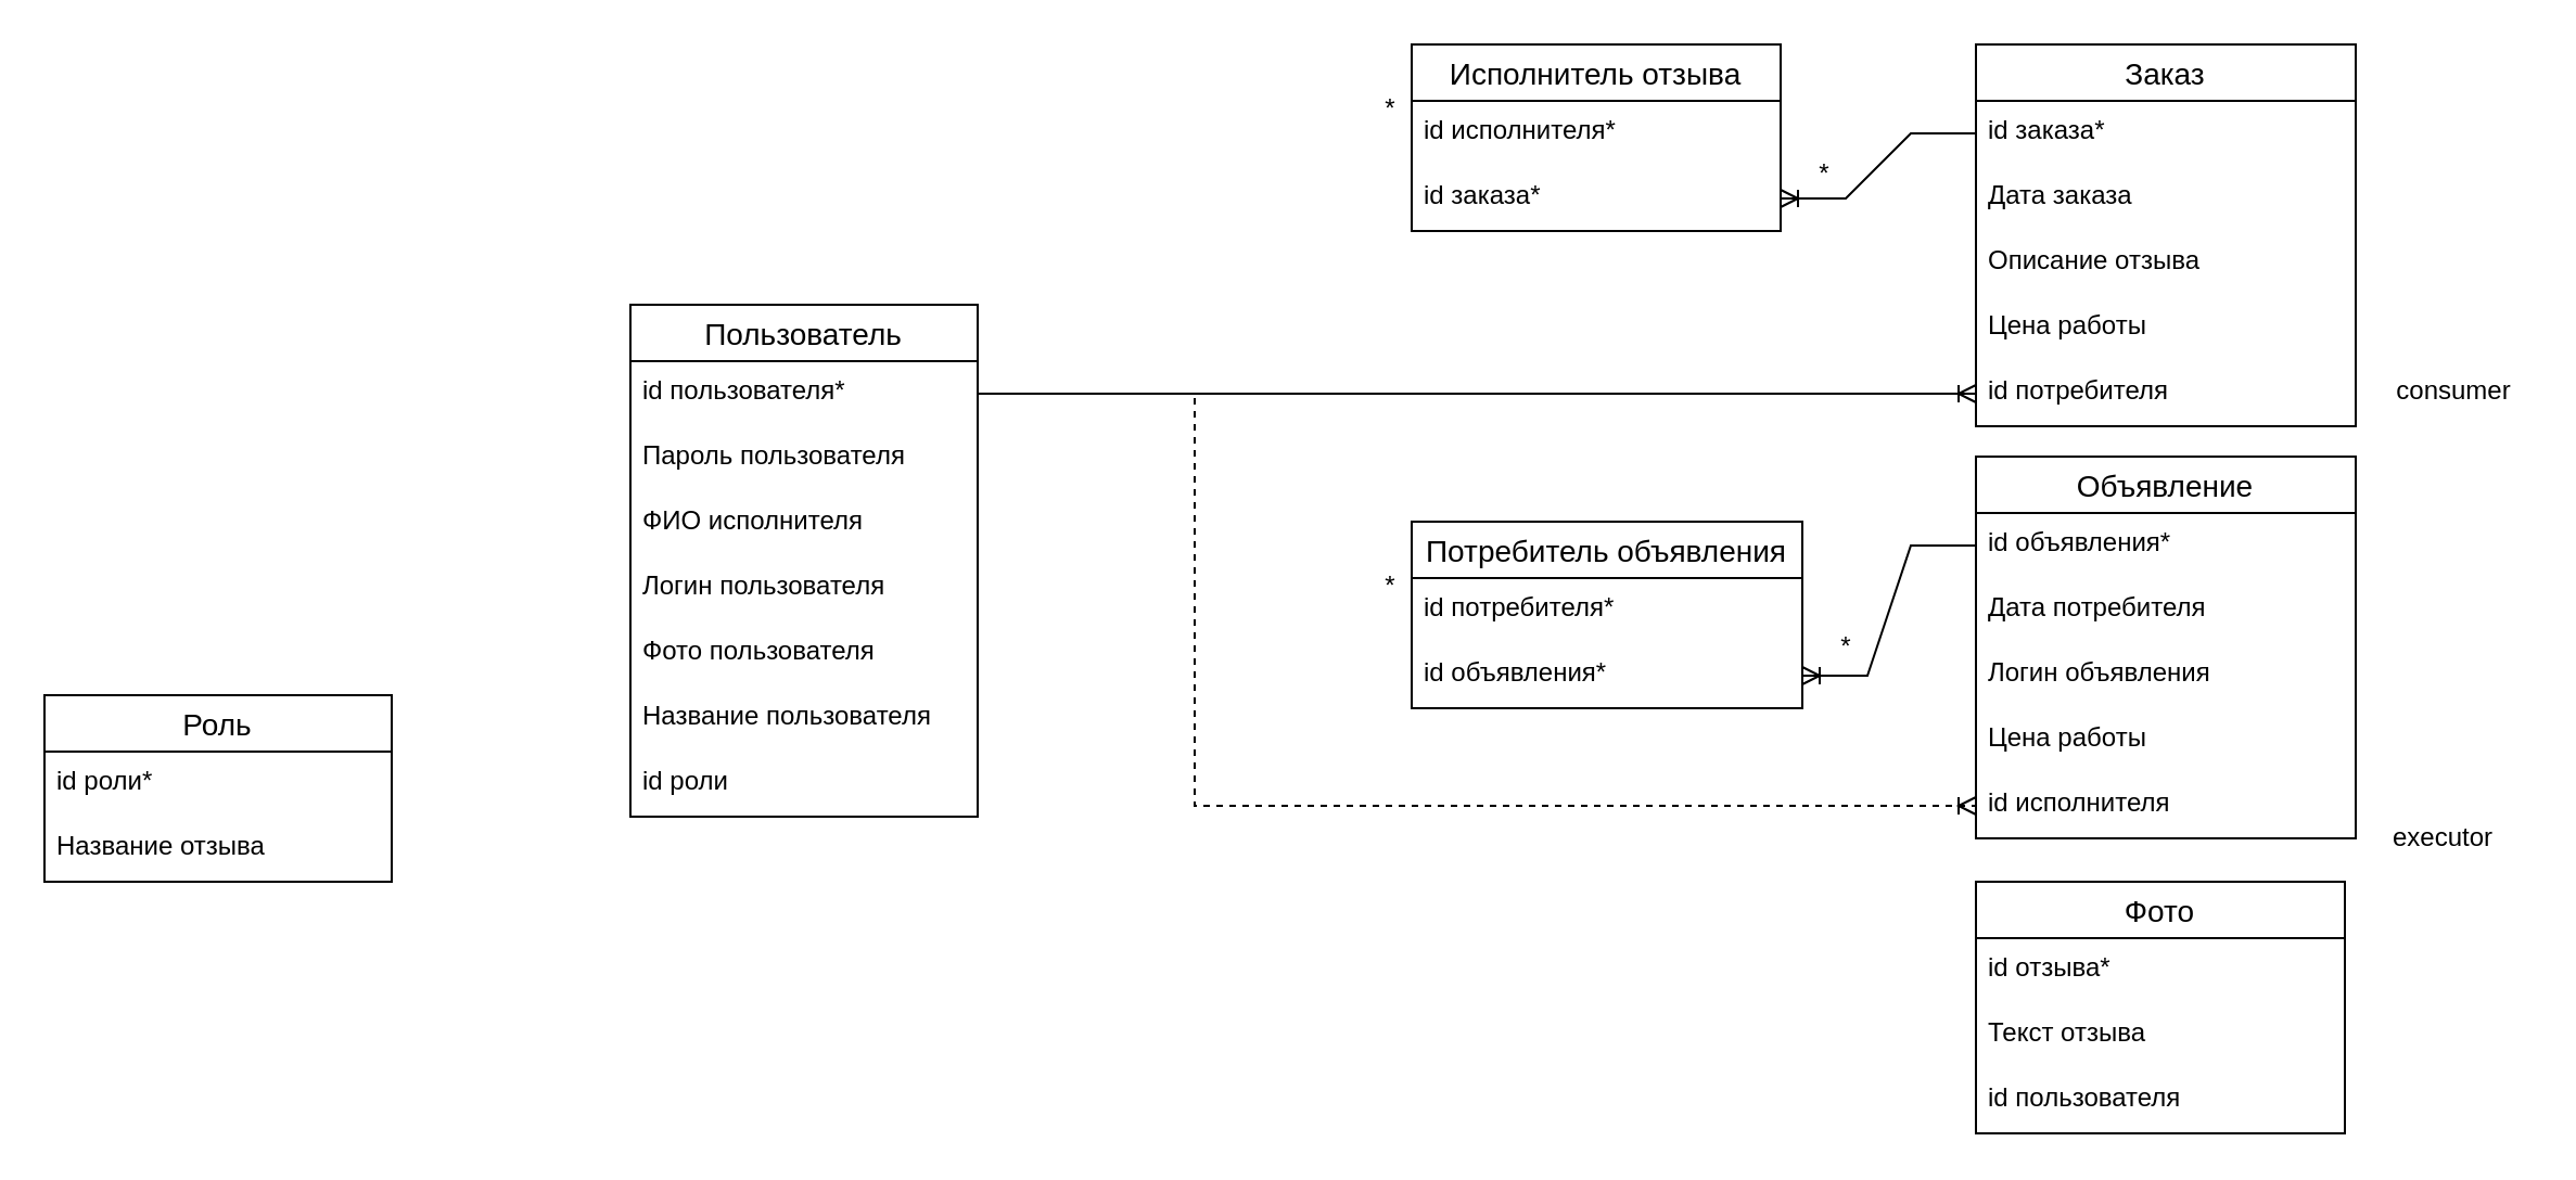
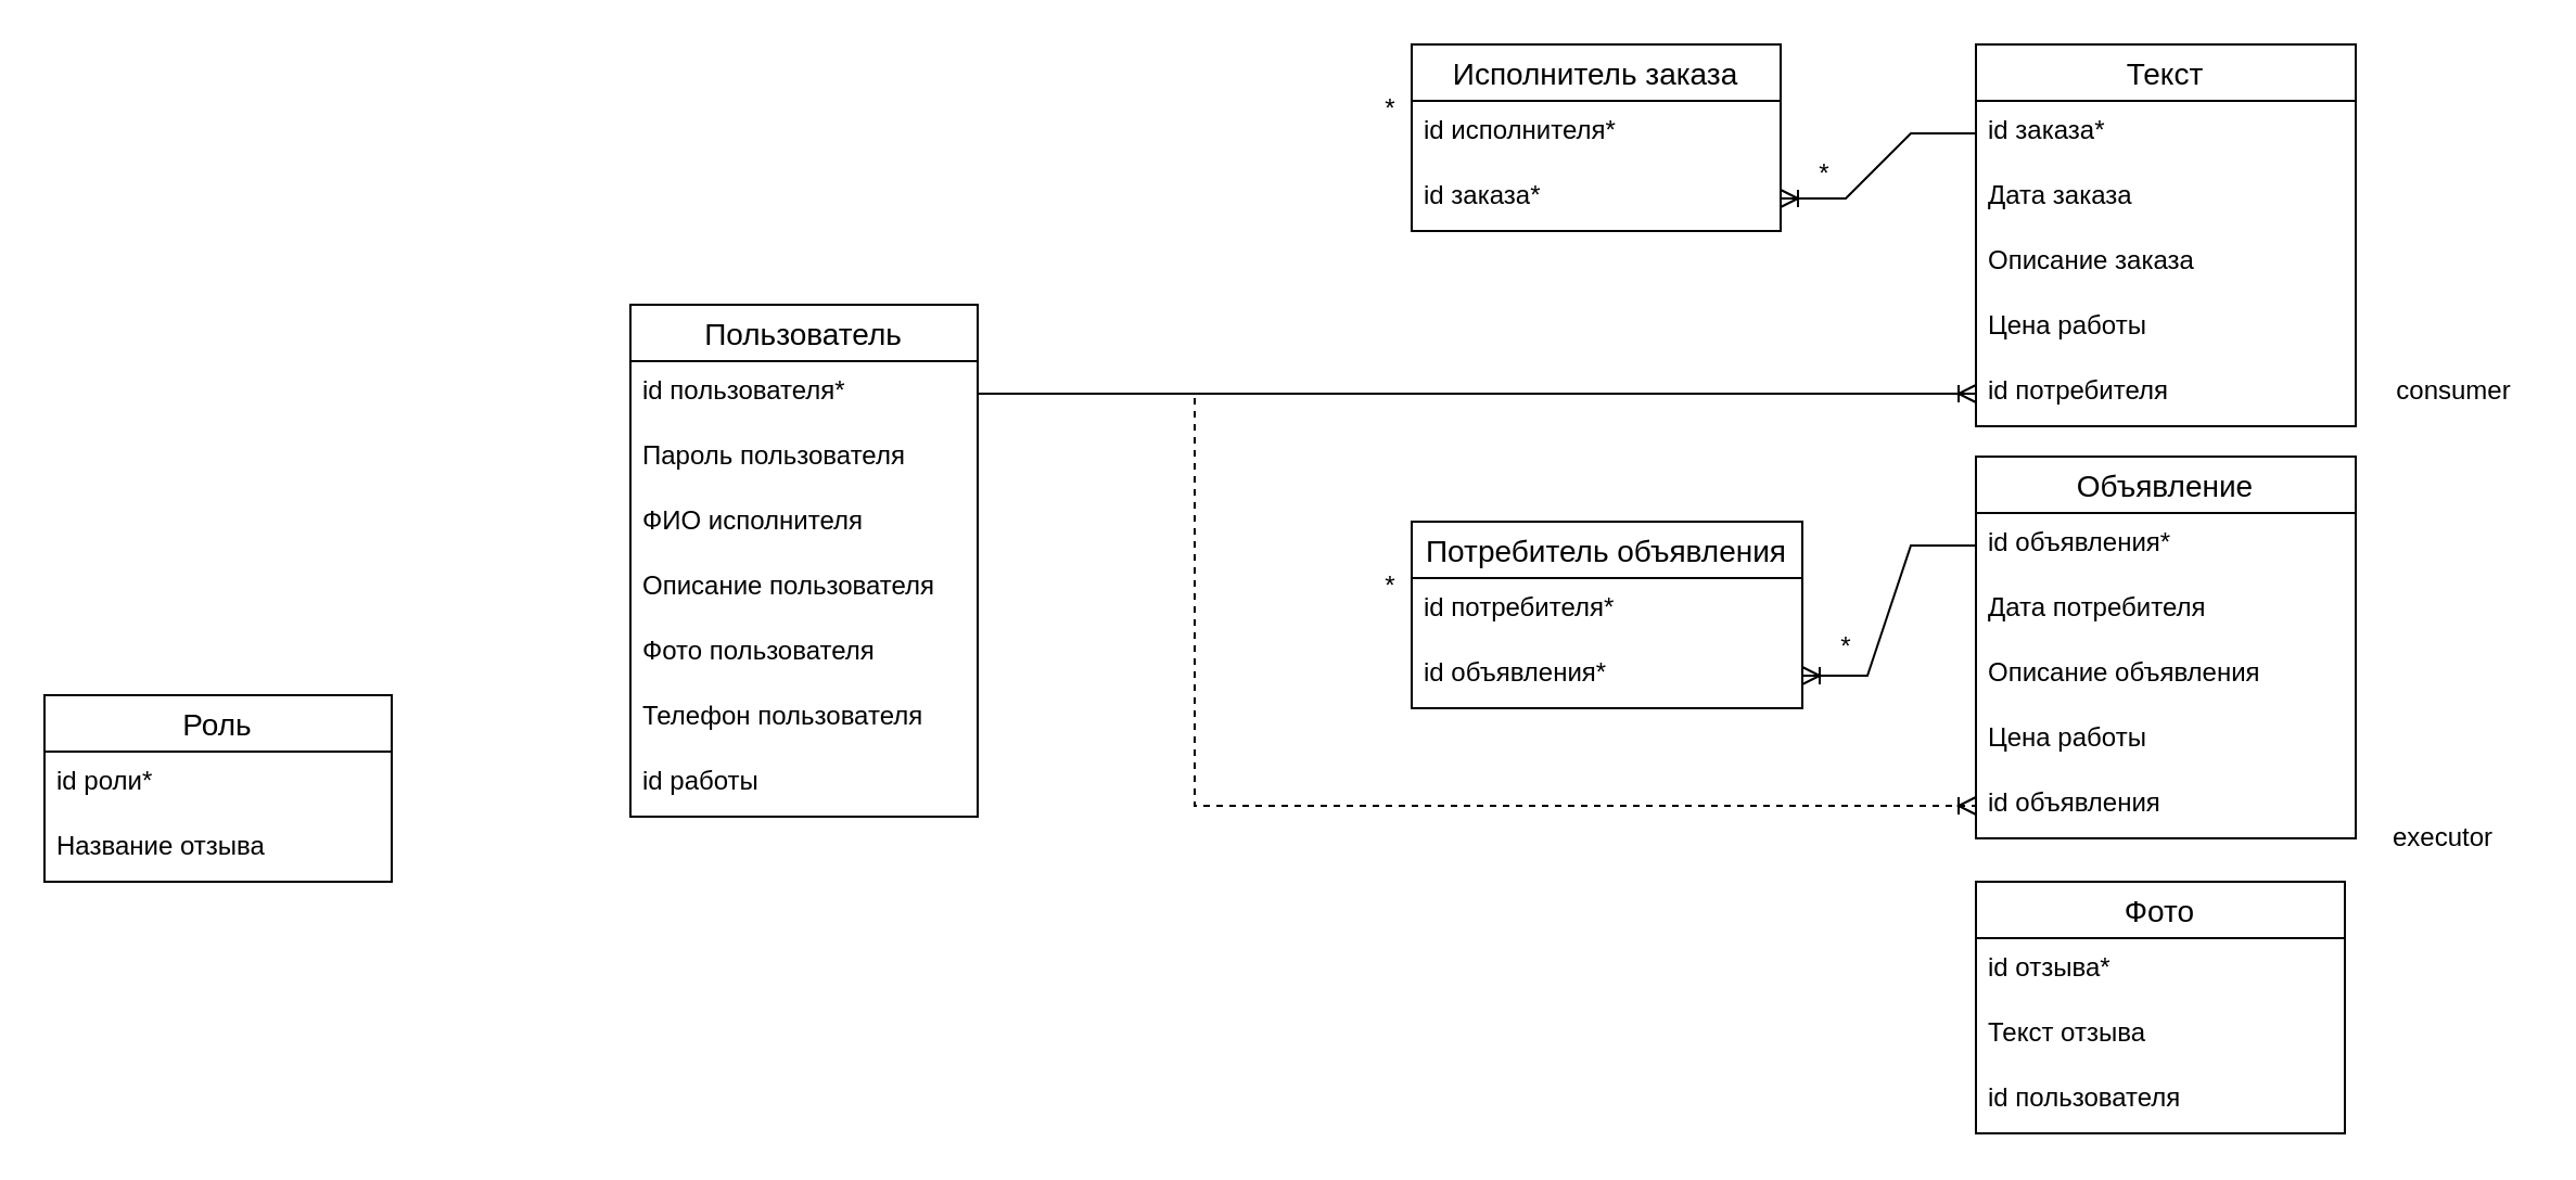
- <mxCell id="16" value="Исполнитель отзыва" style="swimlane;fontStyle=0;childLayout=stackLayout;horizontal=1;startSize=26;horizontalStack=0;resizeParent=1;resizeParentMax=0;resizeLast=0;collapsible=1;marginBottom=0;align=center;fontSize=14;" parent="1" vertex="1"><mxGeometry x="650" y="20" width="170" height="86" as="geometry" /></mxCell>
+ <mxCell id="16" value="Исполнитель заказа" style="swimlane;fontStyle=0;childLayout=stackLayout;horizontal=1;startSize=26;horizontalStack=0;resizeParent=1;resizeParentMax=0;resizeLast=0;collapsible=1;marginBottom=0;align=center;fontSize=14;" parent="1" vertex="1"><mxGeometry x="650" y="20" width="170" height="86" as="geometry" /></mxCell>
- <mxCell id="24" value="Заказ" style="swimlane;fontStyle=0;childLayout=stackLayout;horizontal=1;startSize=26;horizontalStack=0;resizeParent=1;resizeParentMax=0;resizeLast=0;collapsible=1;marginBottom=0;align=center;fontSize=14;" parent="1" vertex="1"><mxGeometry x="910" y="20" width="175" height="176" as="geometry" /></mxCell>
+ <mxCell id="24" value="Текст" style="swimlane;fontStyle=0;childLayout=stackLayout;horizontal=1;startSize=26;horizontalStack=0;resizeParent=1;resizeParentMax=0;resizeLast=0;collapsible=1;marginBottom=0;align=center;fontSize=14;" parent="1" vertex="1"><mxGeometry x="910" y="20" width="175" height="176" as="geometry" /></mxCell>
- <mxCell id="27" value="Описание отзыва" style="text;strokeColor=none;fillColor=none;spacingLeft=4;spacingRight=4;overflow=hidden;rotatable=0;points=[[0,0.5],[1,0.5]];portConstraint=eastwest;fontSize=12;" parent="24" vertex="1"><mxGeometry y="86" width="175" height="30" as="geometry" /></mxCell>
+ <mxCell id="27" value="Описание заказа" style="text;strokeColor=none;fillColor=none;spacingLeft=4;spacingRight=4;overflow=hidden;rotatable=0;points=[[0,0.5],[1,0.5]];portConstraint=eastwest;fontSize=12;" parent="24" vertex="1"><mxGeometry y="86" width="175" height="30" as="geometry" /></mxCell>
- <mxCell id="6" value="Логин пользователя" style="text;strokeColor=none;fillColor=none;spacingLeft=4;spacingRight=4;overflow=hidden;rotatable=0;points=[[0,0.5],[1,0.5]];portConstraint=eastwest;fontSize=12;" parent="2" vertex="1"><mxGeometry y="116" width="160" height="30" as="geometry" /></mxCell>
+ <mxCell id="6" value="Описание пользователя" style="text;strokeColor=none;fillColor=none;spacingLeft=4;spacingRight=4;overflow=hidden;rotatable=0;points=[[0,0.5],[1,0.5]];portConstraint=eastwest;fontSize=12;" parent="2" vertex="1"><mxGeometry y="116" width="160" height="30" as="geometry" /></mxCell>
- <mxCell id="13" value="Логин объявления" style="text;strokeColor=none;fillColor=none;spacingLeft=4;spacingRight=4;overflow=hidden;rotatable=0;points=[[0,0.5],[1,0.5]];portConstraint=eastwest;fontSize=12;" parent="10" vertex="1"><mxGeometry y="86" width="175" height="30" as="geometry" /></mxCell>
+ <mxCell id="13" value="Описание объявления" style="text;strokeColor=none;fillColor=none;spacingLeft=4;spacingRight=4;overflow=hidden;rotatable=0;points=[[0,0.5],[1,0.5]];portConstraint=eastwest;fontSize=12;" parent="10" vertex="1"><mxGeometry y="86" width="175" height="30" as="geometry" /></mxCell>
- <mxCell id="8" value="Название пользователя" style="text;strokeColor=none;fillColor=none;spacingLeft=4;spacingRight=4;overflow=hidden;rotatable=0;points=[[0,0.5],[1,0.5]];portConstraint=eastwest;fontSize=12;" parent="2" vertex="1"><mxGeometry y="176" width="160" height="30" as="geometry" /></mxCell>
+ <mxCell id="8" value="Телефон пользователя" style="text;strokeColor=none;fillColor=none;spacingLeft=4;spacingRight=4;overflow=hidden;rotatable=0;points=[[0,0.5],[1,0.5]];portConstraint=eastwest;fontSize=12;" parent="2" vertex="1"><mxGeometry y="176" width="160" height="30" as="geometry" /></mxCell>
- <mxCell id="9" value="id роли" style="text;strokeColor=none;fillColor=none;spacingLeft=4;spacingRight=4;overflow=hidden;rotatable=0;points=[[0,0.5],[1,0.5]];portConstraint=eastwest;fontSize=12;" parent="2" vertex="1"><mxGeometry y="206" width="160" height="30" as="geometry" /></mxCell>
+ <mxCell id="9" value="id работы" style="text;strokeColor=none;fillColor=none;spacingLeft=4;spacingRight=4;overflow=hidden;rotatable=0;points=[[0,0.5],[1,0.5]];portConstraint=eastwest;fontSize=12;" parent="2" vertex="1"><mxGeometry y="206" width="160" height="30" as="geometry" /></mxCell>
- <mxCell id="15" value="id исполнителя" style="text;strokeColor=none;fillColor=none;spacingLeft=4;spacingRight=4;overflow=hidden;rotatable=0;points=[[0,0.5],[1,0.5]];portConstraint=eastwest;fontSize=12;" parent="10" vertex="1"><mxGeometry y="146" width="175" height="30" as="geometry" /></mxCell>
+ <mxCell id="15" value="id объявления" style="text;strokeColor=none;fillColor=none;spacingLeft=4;spacingRight=4;overflow=hidden;rotatable=0;points=[[0,0.5],[1,0.5]];portConstraint=eastwest;fontSize=12;" parent="10" vertex="1"><mxGeometry y="146" width="175" height="30" as="geometry" /></mxCell>
